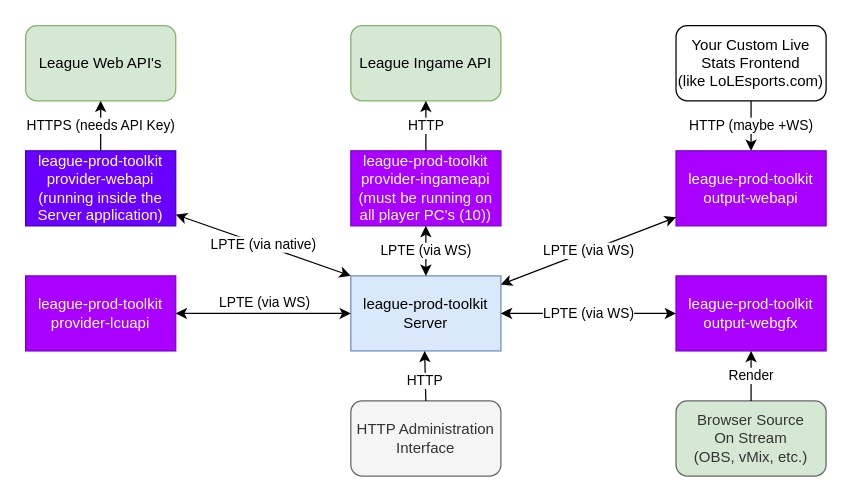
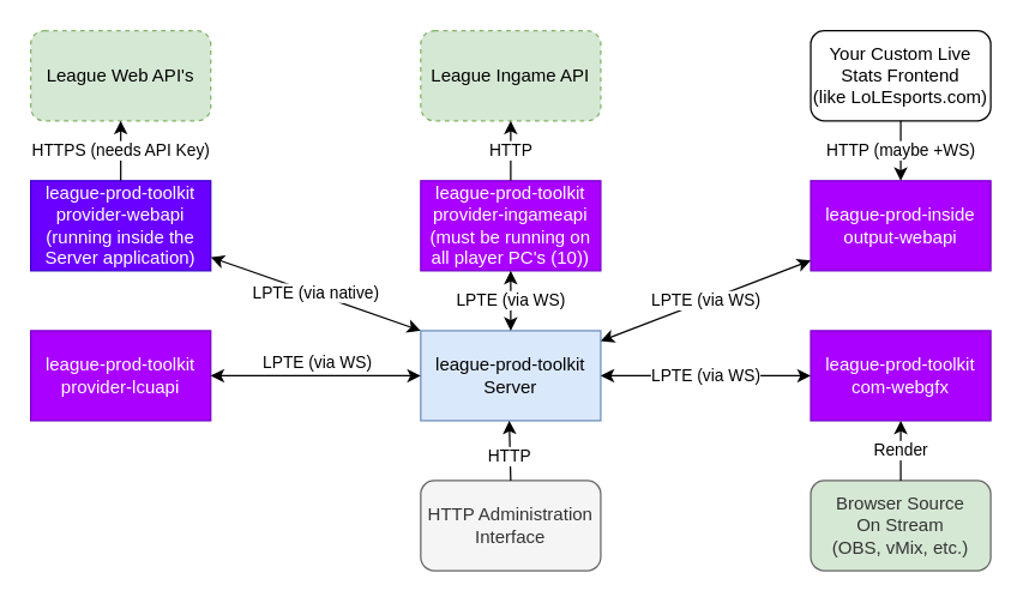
- <mxCell id="8" value="League Web API's" style="rounded=1;whiteSpace=wrap;html=1;fillColor=#d5e8d4;strokeColor=#82b366;" vertex="1" parent="1"><mxGeometry x="20" y="20" width="120" height="60" as="geometry" /></mxCell>
+ <mxCell id="8" value="League Web API's" style="rounded=1;whiteSpace=wrap;html=1;fillColor=#d5e8d4;strokeColor=#82b366;dashed=1;" vertex="1" parent="1"><mxGeometry x="20" y="20" width="120" height="60" as="geometry" /></mxCell>
- <mxCell id="14" value="League Ingame API" style="rounded=1;whiteSpace=wrap;html=1;fillColor=#d5e8d4;strokeColor=#82b366;" vertex="1" parent="1"><mxGeometry x="280" y="20" width="120" height="60" as="geometry" /></mxCell>
+ <mxCell id="14" value="League Ingame API" style="rounded=1;whiteSpace=wrap;html=1;fillColor=#d5e8d4;strokeColor=#82b366;dashed=1;" vertex="1" parent="1"><mxGeometry x="280" y="20" width="120" height="60" as="geometry" /></mxCell>
- <mxCell id="20" value="league-prod-toolkit&lt;br&gt;output-webapi" style="rounded=0;whiteSpace=wrap;html=1;fillColor=#aa00ff;strokeColor=#7700CC;fontColor=#ffffff;" vertex="1" parent="1"><mxGeometry x="540" y="120" width="120" height="60" as="geometry" /></mxCell>
+ <mxCell id="20" value="league-prod-inside&lt;br&gt;output-webapi" style="rounded=0;whiteSpace=wrap;html=1;fillColor=#aa00ff;strokeColor=#7700CC;fontColor=#ffffff;" vertex="1" parent="1"><mxGeometry x="540" y="120" width="120" height="60" as="geometry" /></mxCell>
- <mxCell id="16" value="league-prod-toolkit&lt;br&gt;output-webgfx" style="rounded=0;whiteSpace=wrap;html=1;fillColor=#aa00ff;strokeColor=#7700CC;fontColor=#ffffff;" vertex="1" parent="1"><mxGeometry x="540" y="220" width="120" height="60" as="geometry" /></mxCell>
+ <mxCell id="16" value="league-prod-toolkit&lt;br&gt;com-webgfx" style="rounded=0;whiteSpace=wrap;html=1;fillColor=#aa00ff;strokeColor=#7700CC;fontColor=#ffffff;" vertex="1" parent="1"><mxGeometry x="540" y="220" width="120" height="60" as="geometry" /></mxCell>
